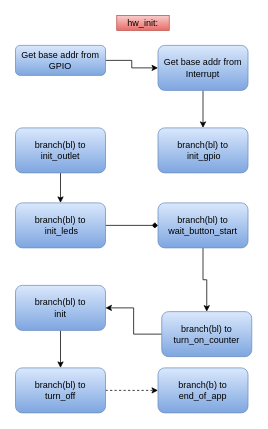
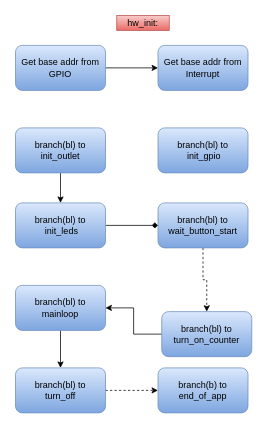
- <mxCell id="4" value="Get base addr from GPIO" style="rounded=1;whiteSpace=wrap;html=1;gradientColor=#7ea6e0;fillColor=#dae8fc;strokeColor=#6c8ebf;" parent="1" vertex="1"><mxGeometry x="20" y="60" width="120" height="40" as="geometry" /></mxCell>
+ <mxCell id="4" value="Get base addr from GPIO" style="rounded=1;whiteSpace=wrap;html=1;gradientColor=#7ea6e0;fillColor=#dae8fc;strokeColor=#6c8ebf;" parent="1" vertex="1"><mxGeometry x="20" y="60" width="120" height="60" as="geometry" /></mxCell>
- <mxCell id="5" value="" style="edgeStyle=orthogonalEdgeStyle;rounded=0;orthogonalLoop=1;jettySize=auto;html=1;" parent="1" source="6" target="7" edge="1"><mxGeometry relative="1" as="geometry" /></mxCell>
- <mxCell id="12" value="" style="edgeStyle=orthogonalEdgeStyle;rounded=0;orthogonalLoop=1;jettySize=auto;html=1;" parent="1" source="13" target="20" edge="1"><mxGeometry relative="1" as="geometry" /></mxCell>
+ <mxCell id="12" value="" style="edgeStyle=orthogonalEdgeStyle;rounded=0;orthogonalLoop=1;jettySize=auto;html=1;dashed=1;" parent="1" source="13" target="20" edge="1"><mxGeometry relative="1" as="geometry" /></mxCell>
- <mxCell id="11" value="branch(bl) to&lt;br&gt;init" style="rounded=1;whiteSpace=wrap;html=1;gradientColor=#7ea6e0;fillColor=#dae8fc;strokeColor=#6c8ebf;" parent="1" vertex="1"><mxGeometry x="20" y="380" width="120" height="60" as="geometry" /></mxCell>
+ <mxCell id="11" value="branch(bl) to&lt;br&gt;mainloop" style="rounded=1;whiteSpace=wrap;html=1;gradientColor=#7ea6e0;fillColor=#dae8fc;strokeColor=#6c8ebf;" parent="1" vertex="1"><mxGeometry x="20" y="380" width="120" height="60" as="geometry" /></mxCell>
